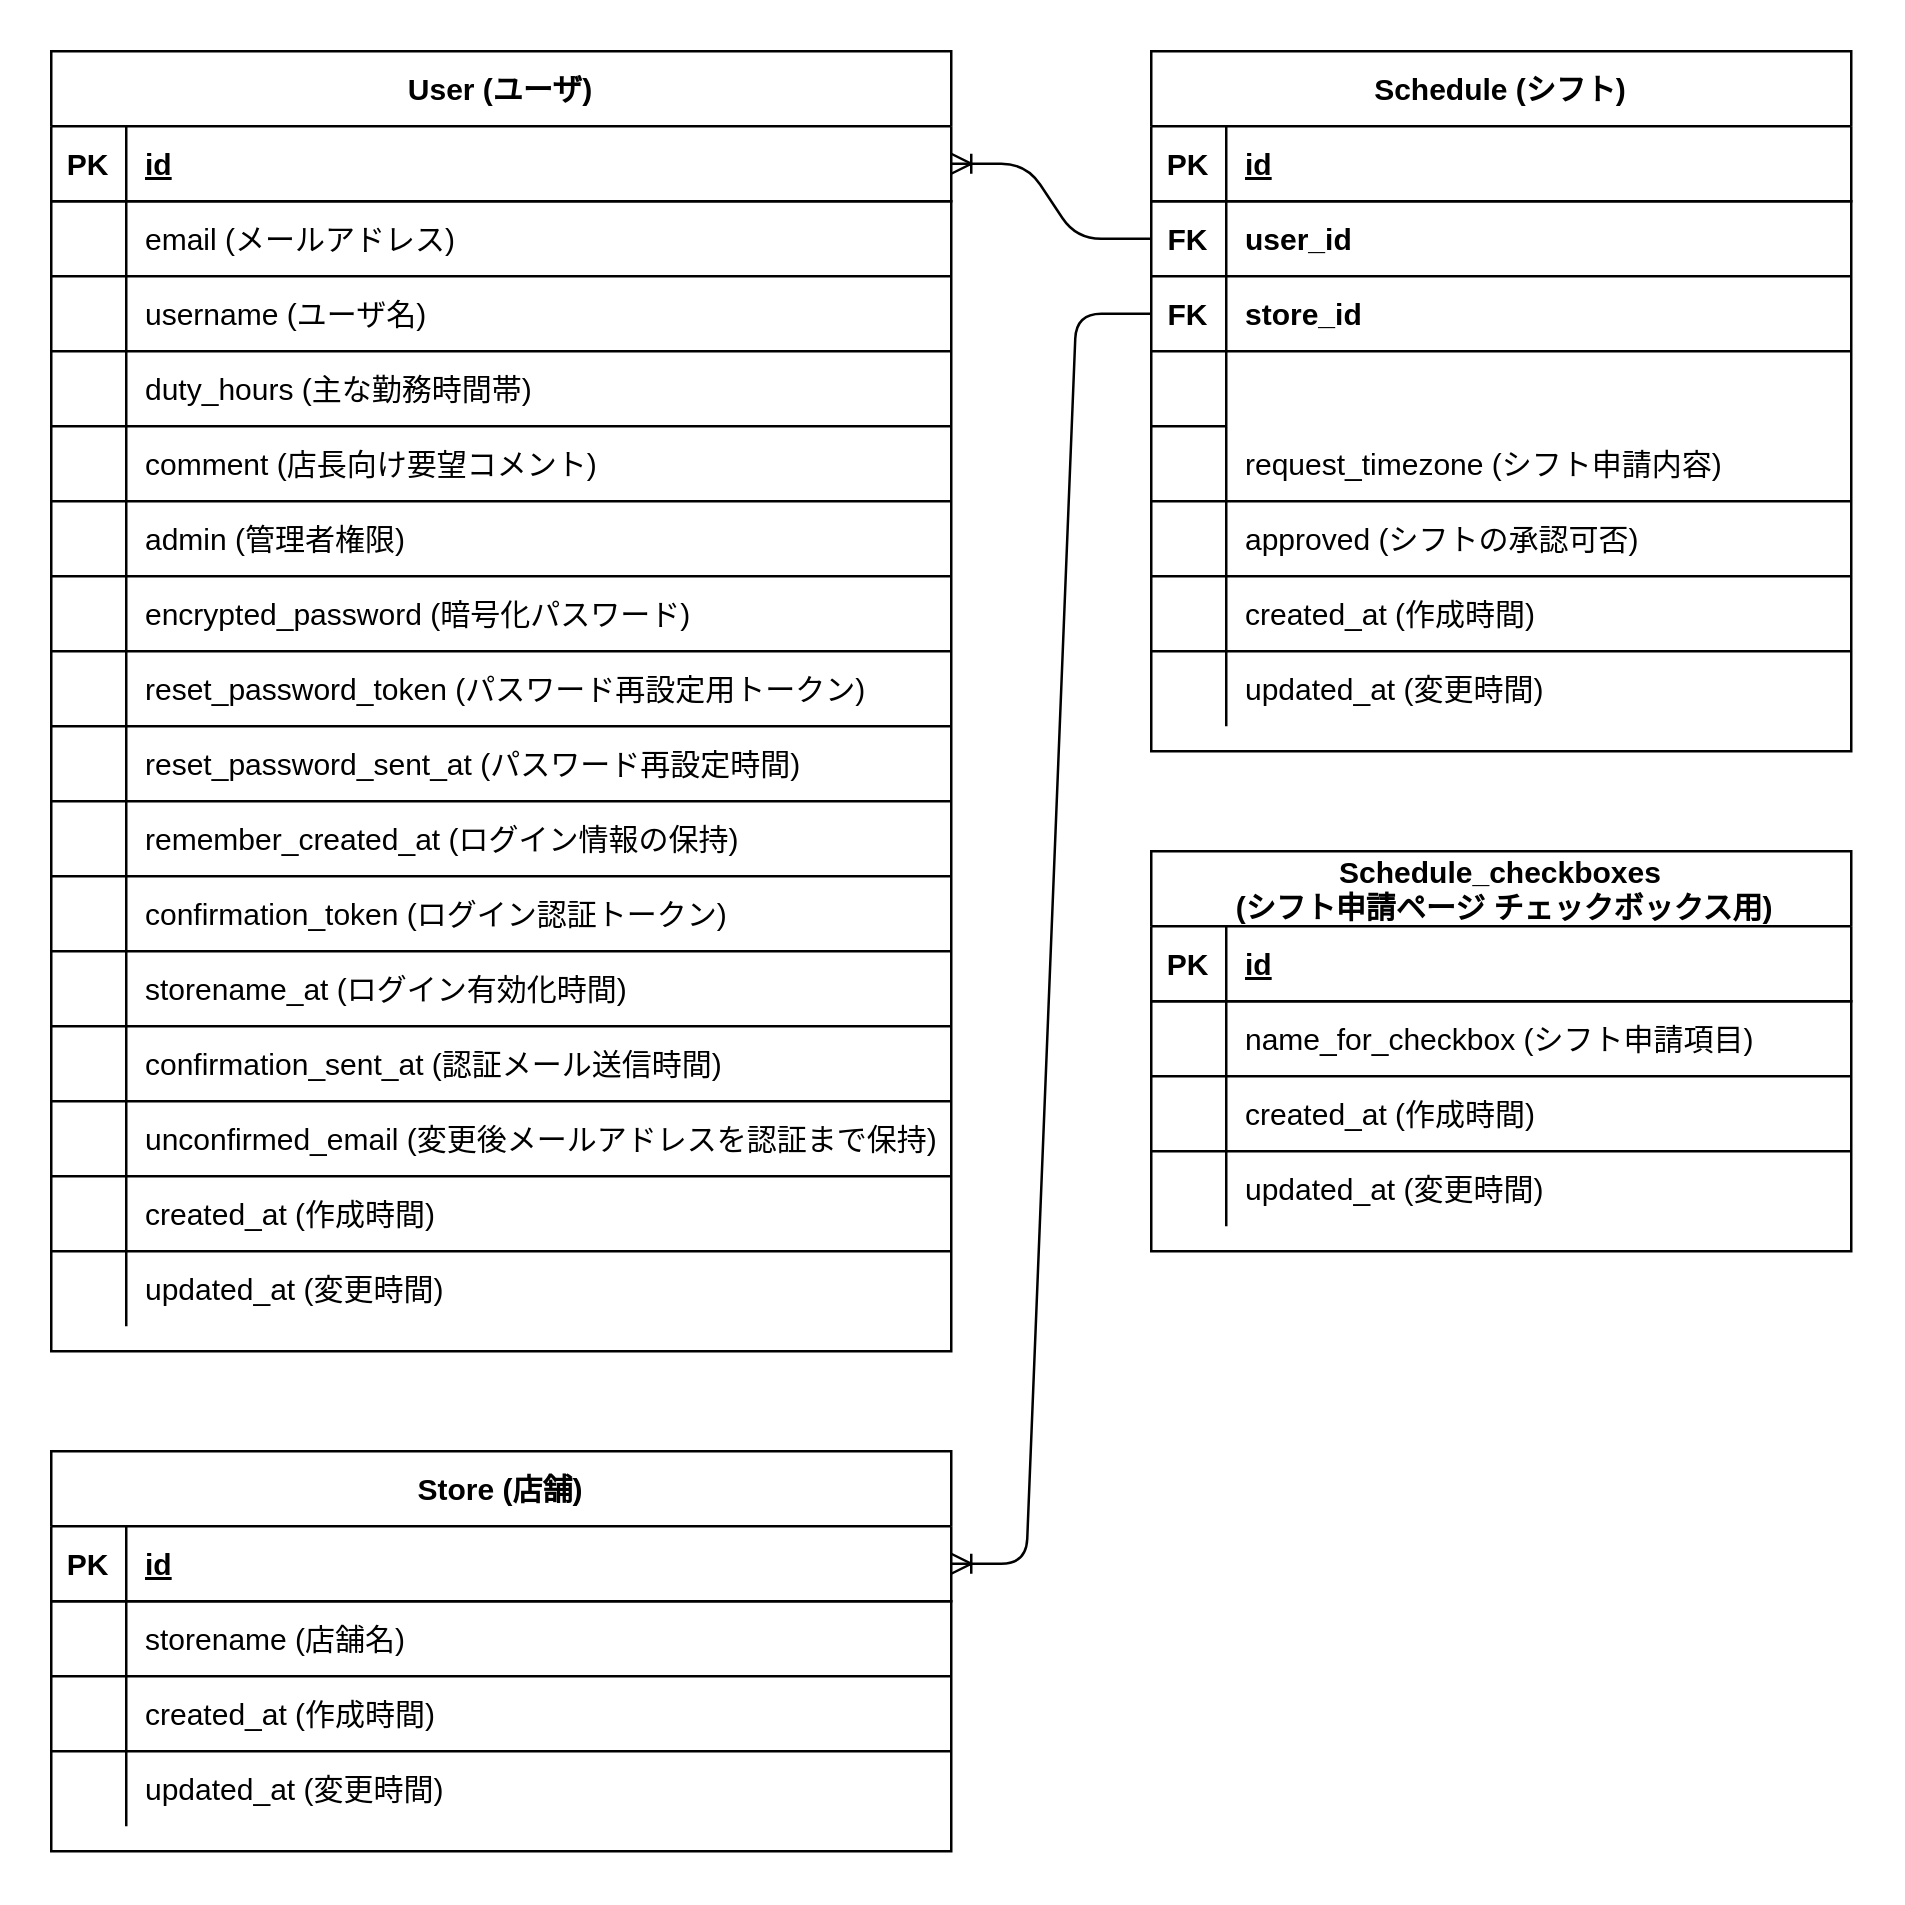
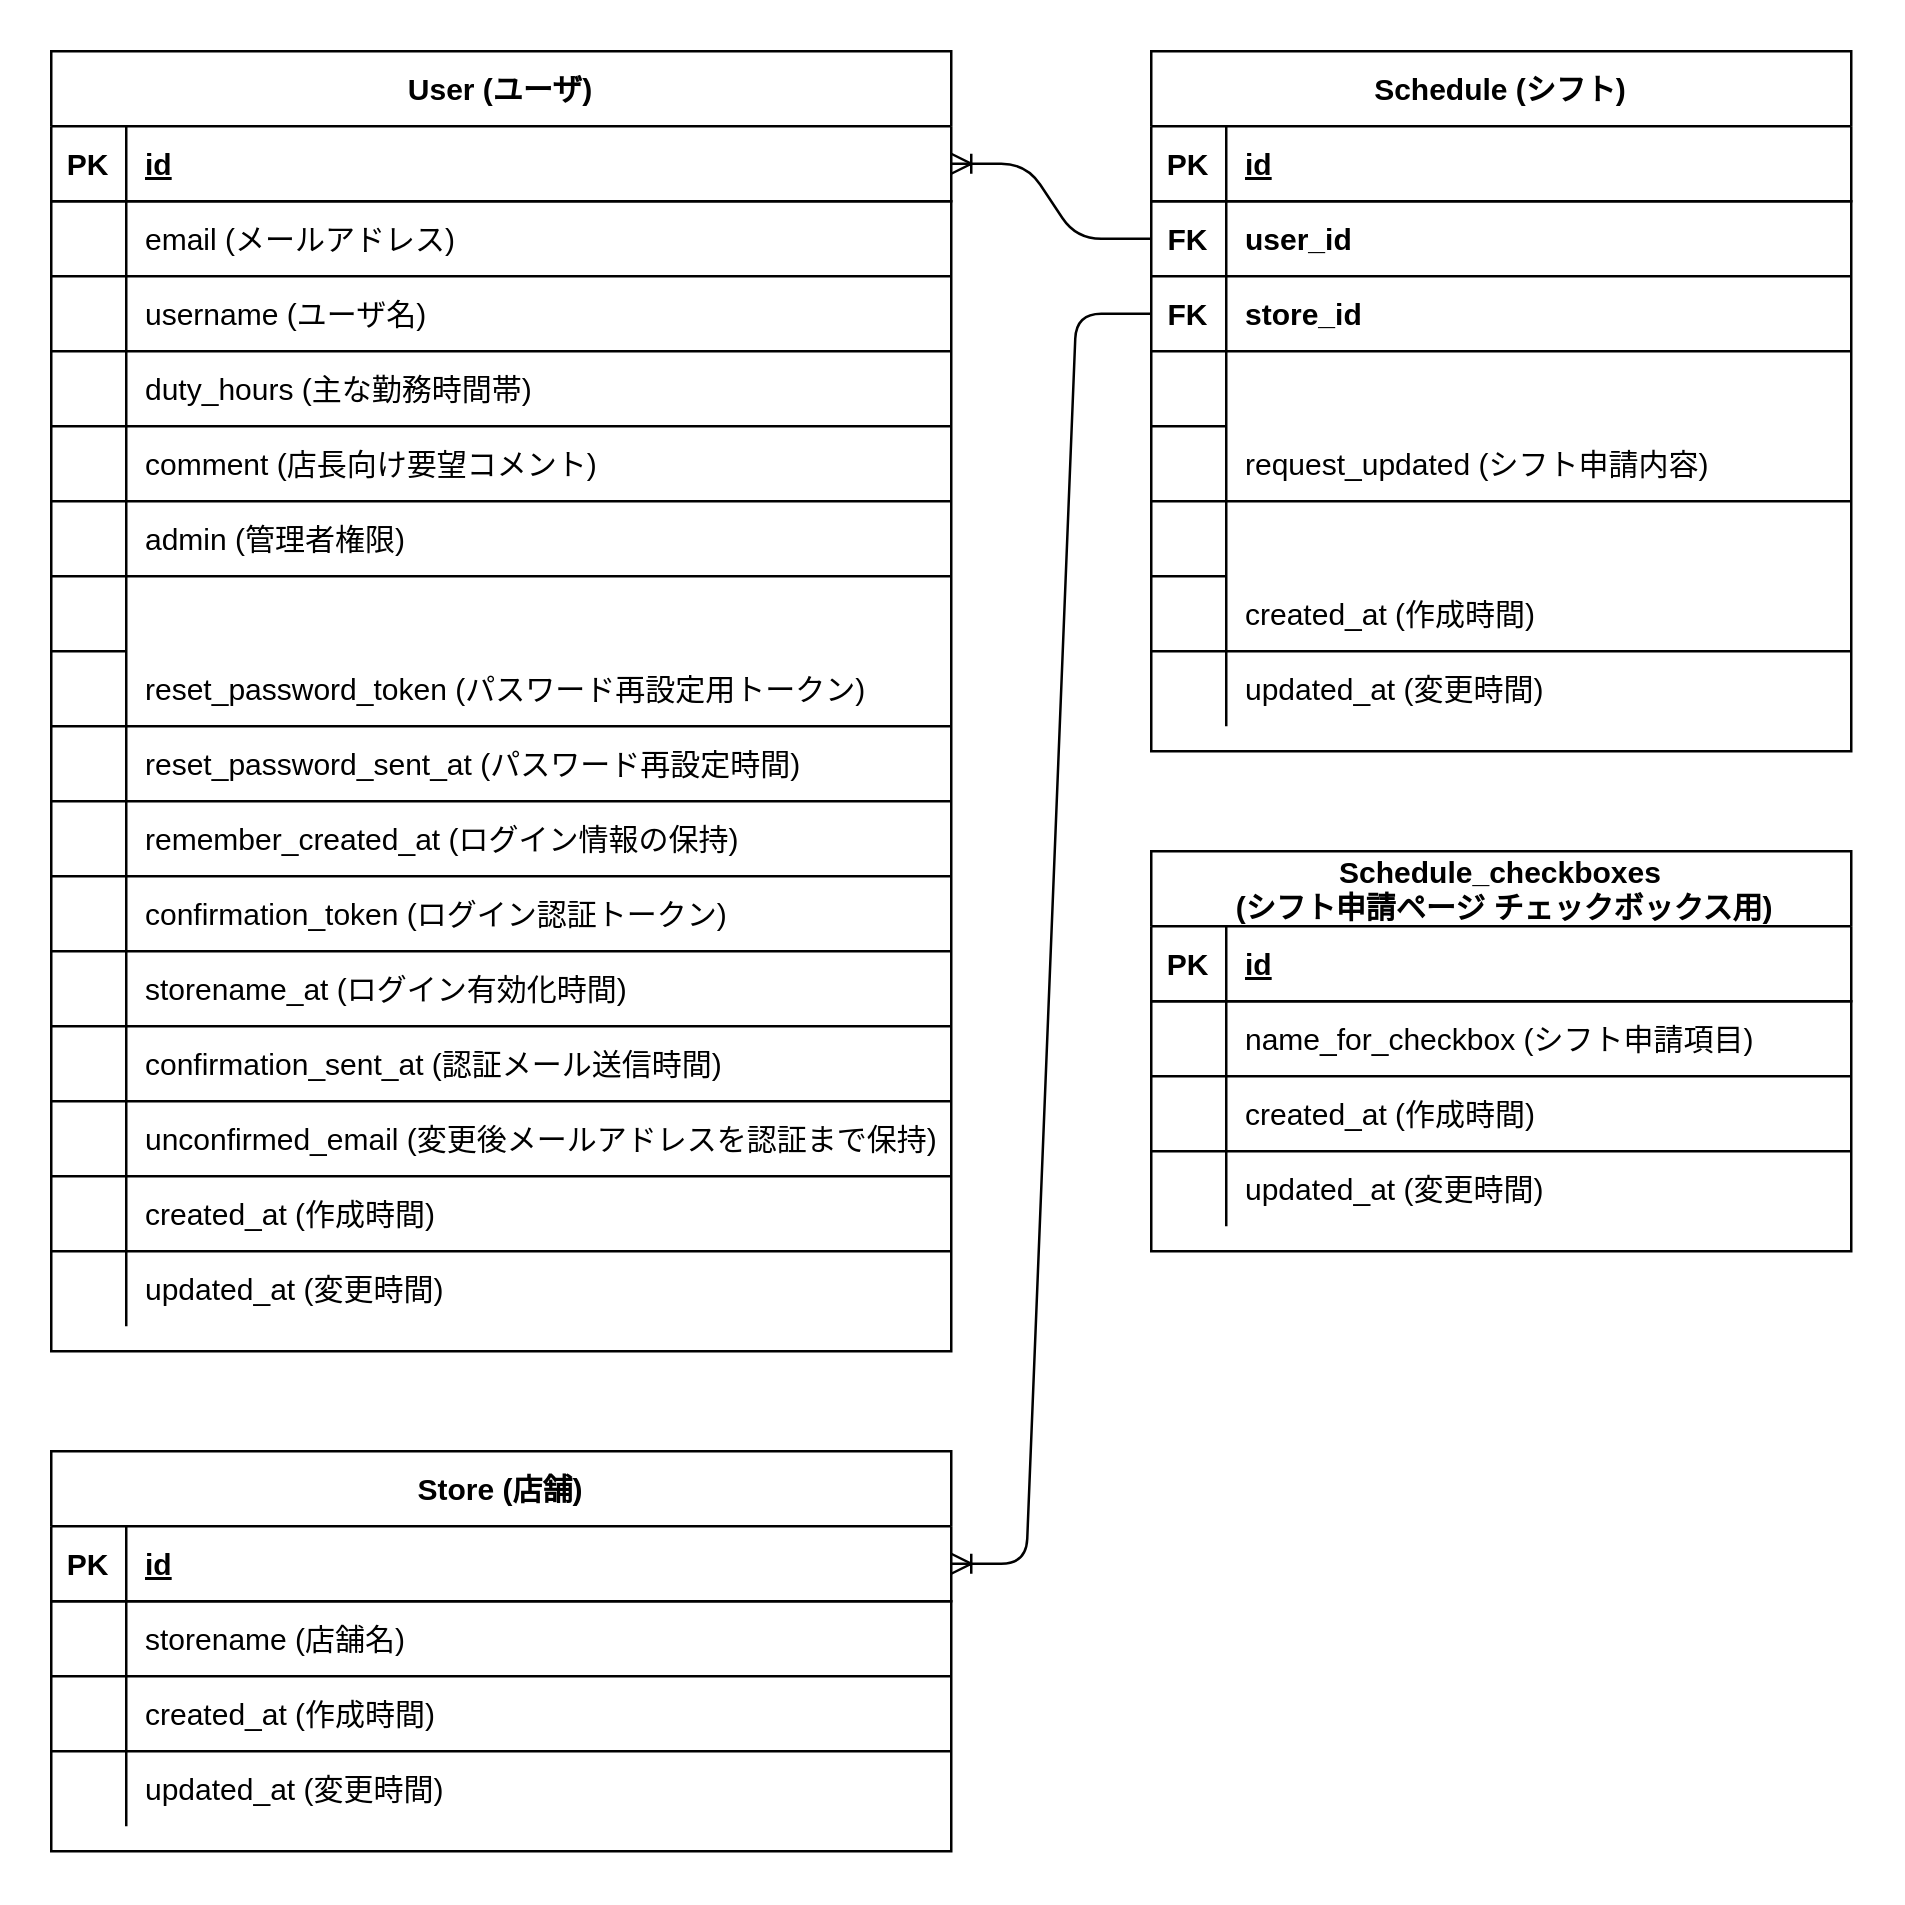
- <mxCell id="78" value="request_timezone (シフト申請内容)" style="shape=partialRectangle;connectable=0;fillColor=none;top=0;left=0;bottom=0;right=0;align=left;spacingLeft=6;overflow=hidden;fontColor=#000000;strokeColor=#000000;" vertex="1" parent="76"><mxGeometry x="30" width="250" height="30" as="geometry" /></mxCell>
+ <mxCell id="78" value="request_updated (シフト申請内容)" style="shape=partialRectangle;connectable=0;fillColor=none;top=0;left=0;bottom=0;right=0;align=left;spacingLeft=6;overflow=hidden;fontColor=#000000;strokeColor=#000000;" vertex="1" parent="76"><mxGeometry x="30" width="250" height="30" as="geometry" /></mxCell>
- <mxCell id="81" value="approved (シフトの承認可否)" style="shape=partialRectangle;connectable=0;fillColor=none;top=0;left=0;bottom=0;right=0;align=left;spacingLeft=6;overflow=hidden;fontColor=#000000;strokeColor=#000000;" vertex="1" parent="79"><mxGeometry x="30" width="250" height="30" as="geometry" /></mxCell>
- <mxCell id="23" value="encrypted_password (暗号化パスワード)" style="shape=partialRectangle;connectable=0;fillColor=none;top=0;left=0;bottom=0;right=0;align=left;spacingLeft=6;overflow=hidden;fontColor=#000000;strokeColor=#000000;" vertex="1" parent="21"><mxGeometry x="30" width="330" height="30" as="geometry" /></mxCell>
